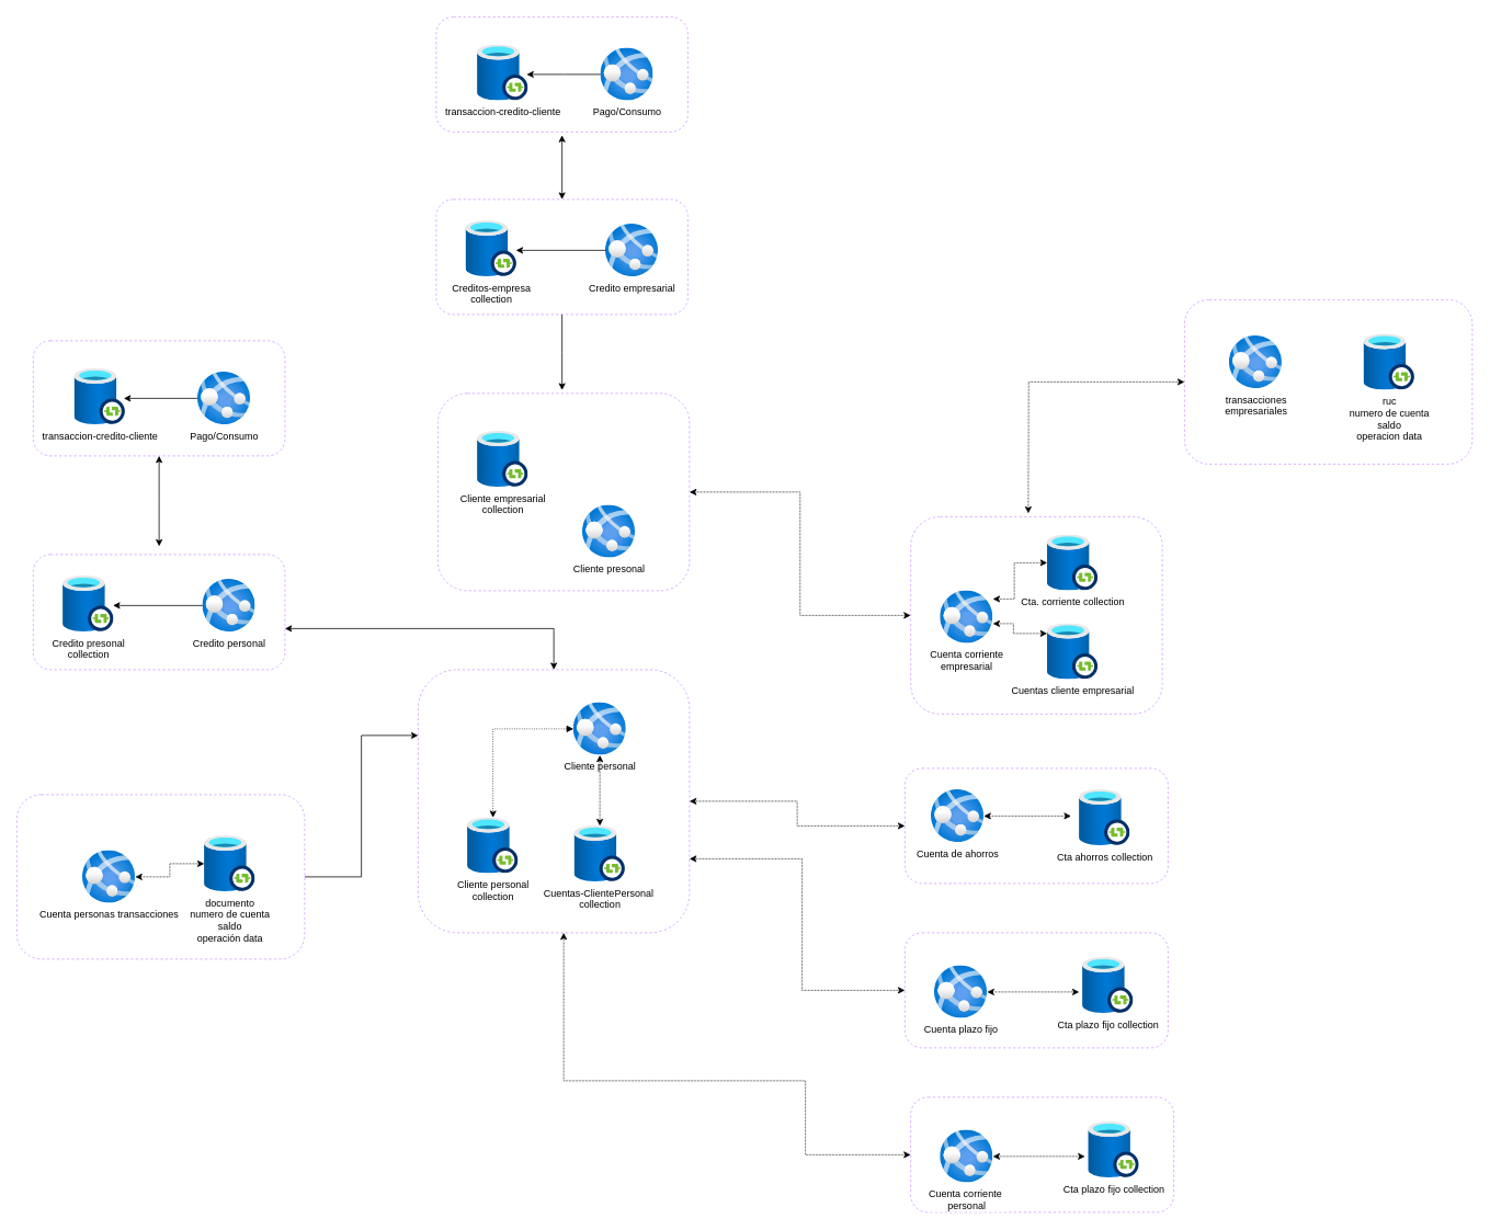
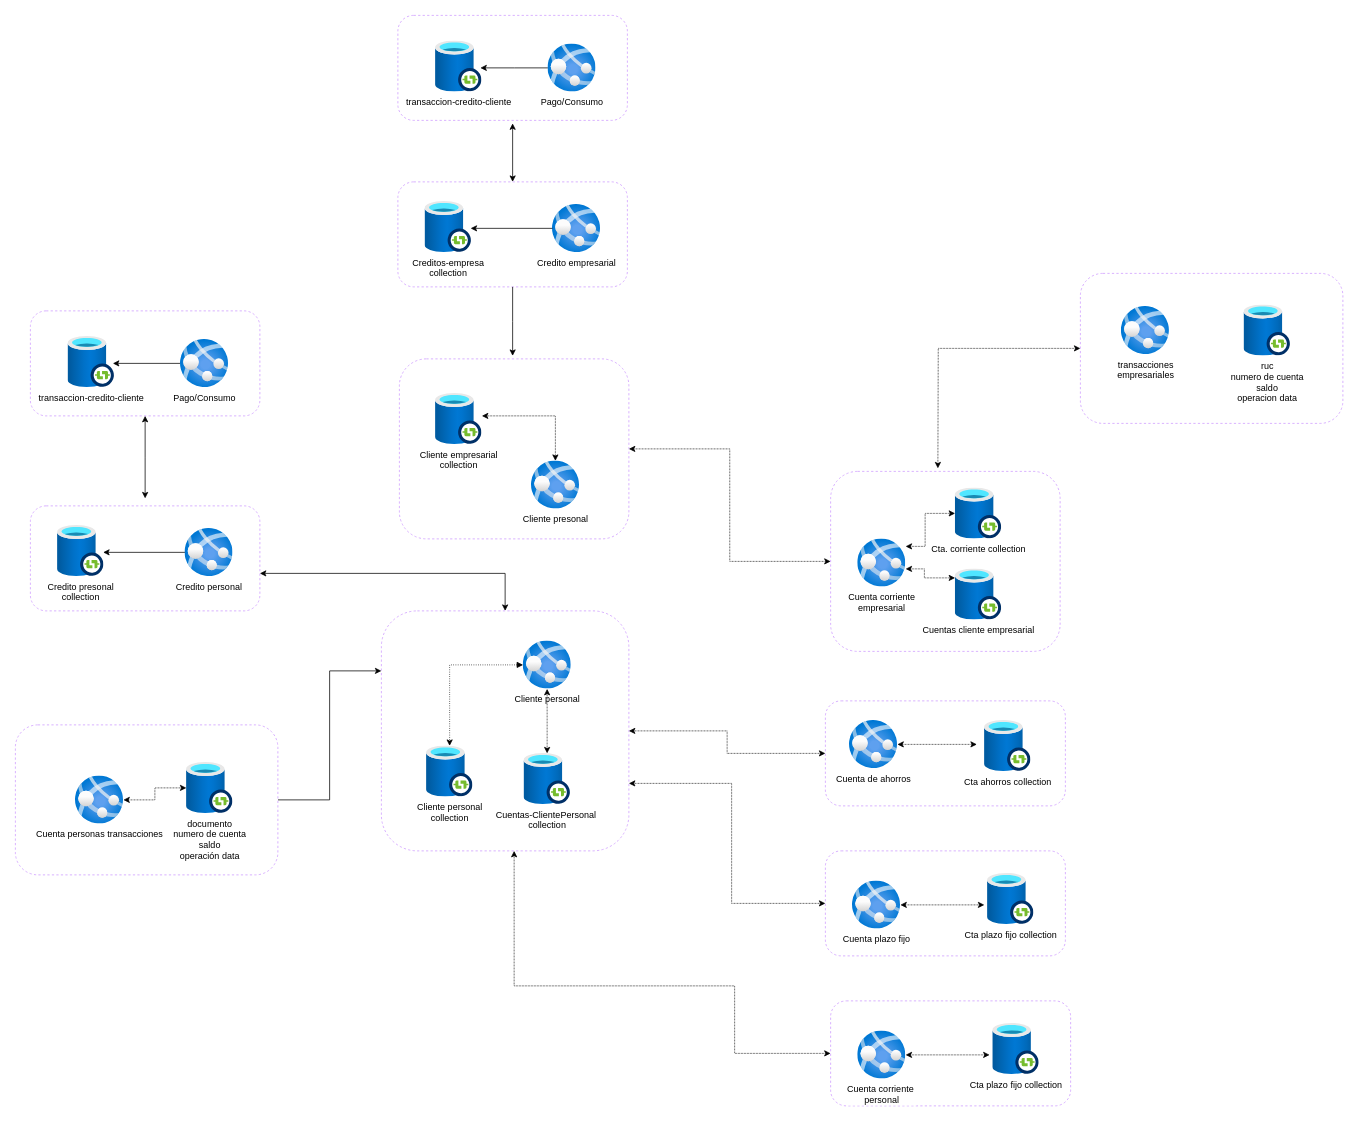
+ <mxCell id="15" style="edgeStyle=orthogonalEdgeStyle;rounded=0;orthogonalLoop=1;jettySize=auto;html=1;dashed=1;dashPattern=1 1;startArrow=classic;startFill=1;endArrow=classic;endFill=1;" parent="1" source="16" target="20" edge="1"><mxGeometry relative="1" as="geometry"><Array as="points"><mxPoint x="740" y="554" /></Array></mxGeometry></mxCell>
